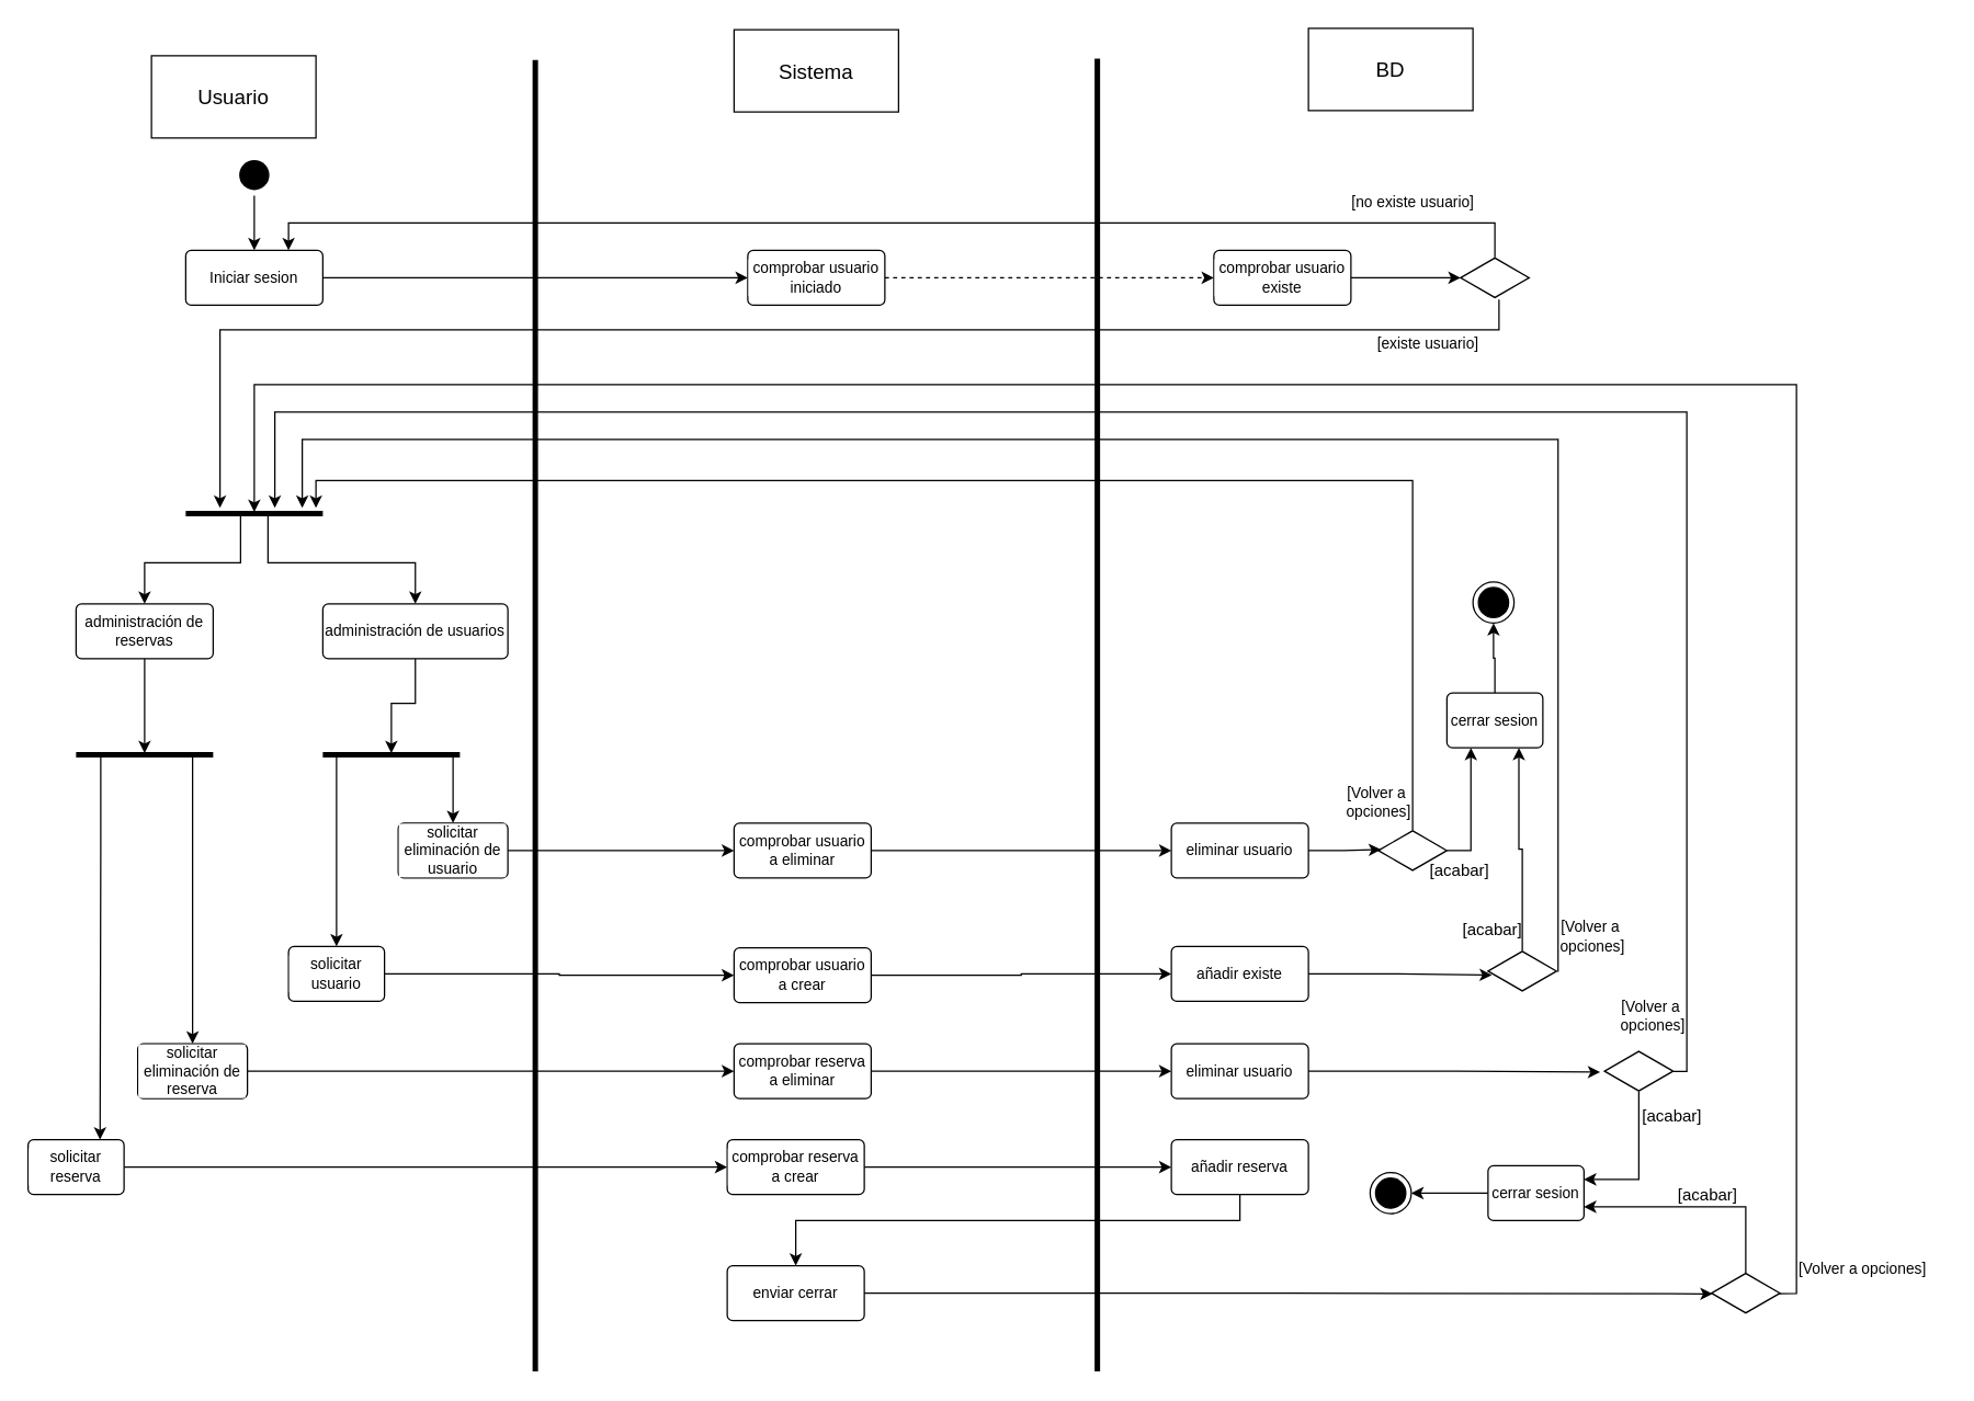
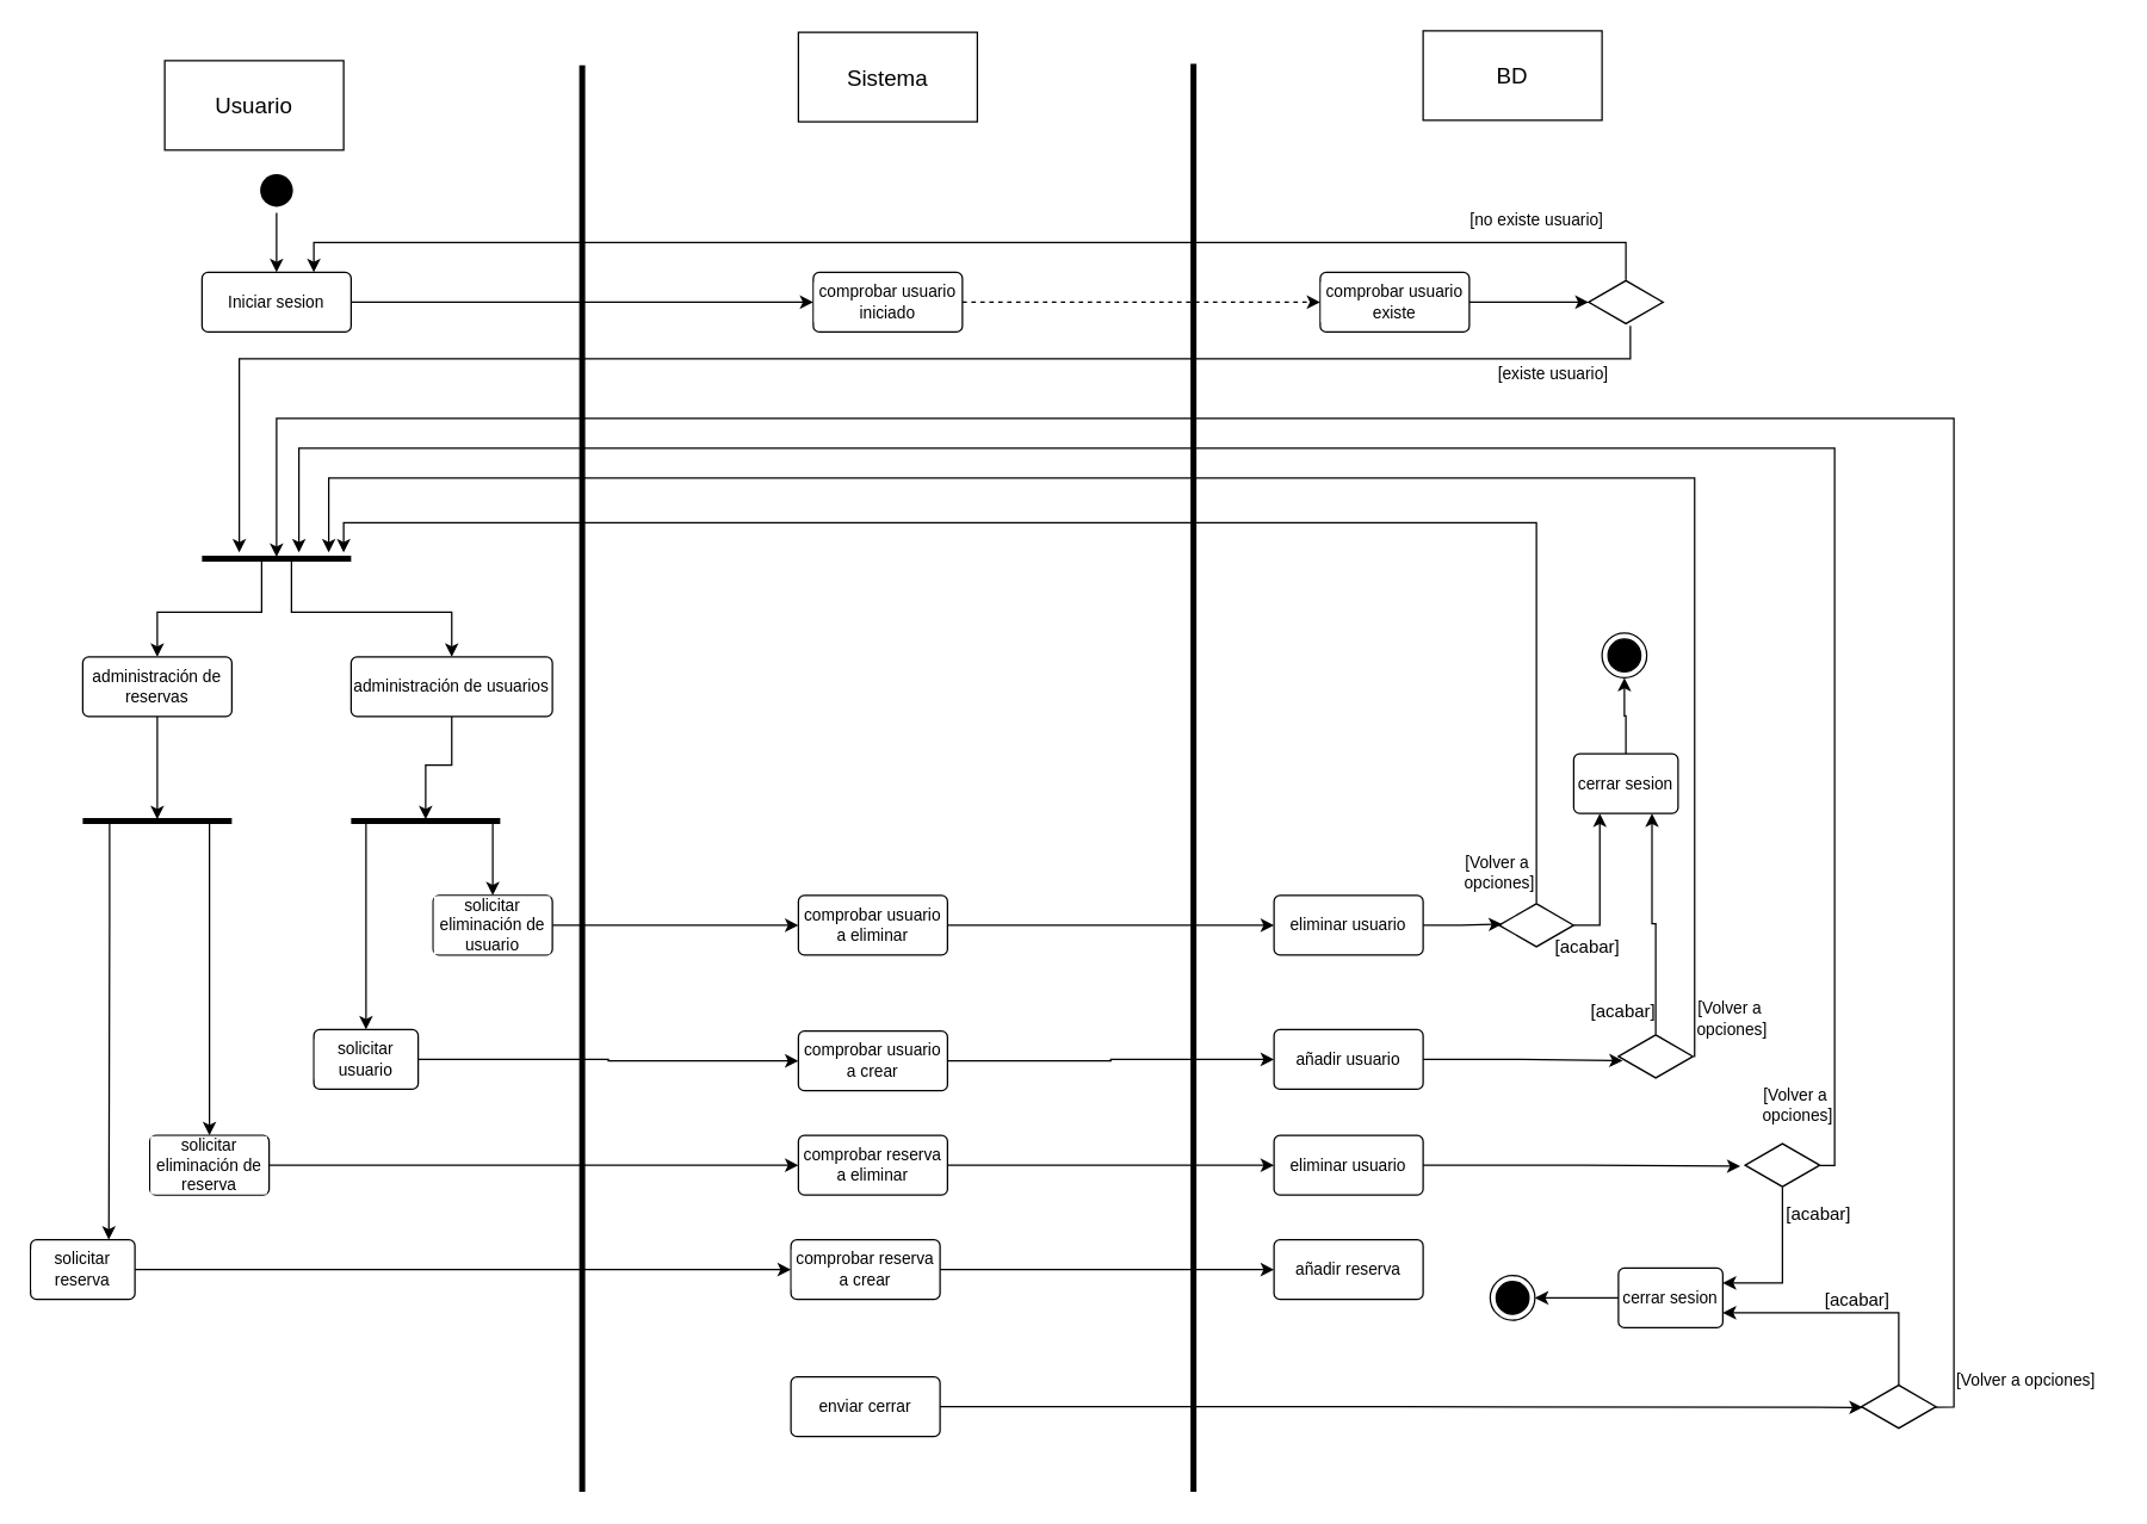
- <mxCell id="51" value="añadir existe" style="rounded=1;arcSize=10;whiteSpace=wrap;html=1;align=center;fontFamily=Helvetica;fontSize=11;fontColor=default;labelBackgroundColor=default;" parent="1" vertex="1"><mxGeometry x="854" y="690" width="100" height="40" as="geometry" /></mxCell>
+ <mxCell id="51" value="añadir usuario" style="rounded=1;arcSize=10;whiteSpace=wrap;html=1;align=center;fontFamily=Helvetica;fontSize=11;fontColor=default;labelBackgroundColor=default;" parent="1" vertex="1"><mxGeometry x="854" y="690" width="100" height="40" as="geometry" /></mxCell>
- <mxCell id="63" style="edgeStyle=orthogonalEdgeStyle;rounded=0;orthogonalLoop=1;jettySize=auto;html=1;entryX=0.5;entryY=0;entryDx=0;entryDy=0;" parent="1" source="64" target="65" edge="1"><mxGeometry relative="1" as="geometry"><Array as="points"><mxPoint x="904" y="890" /><mxPoint x="580" y="890" /></Array></mxGeometry></mxCell>
